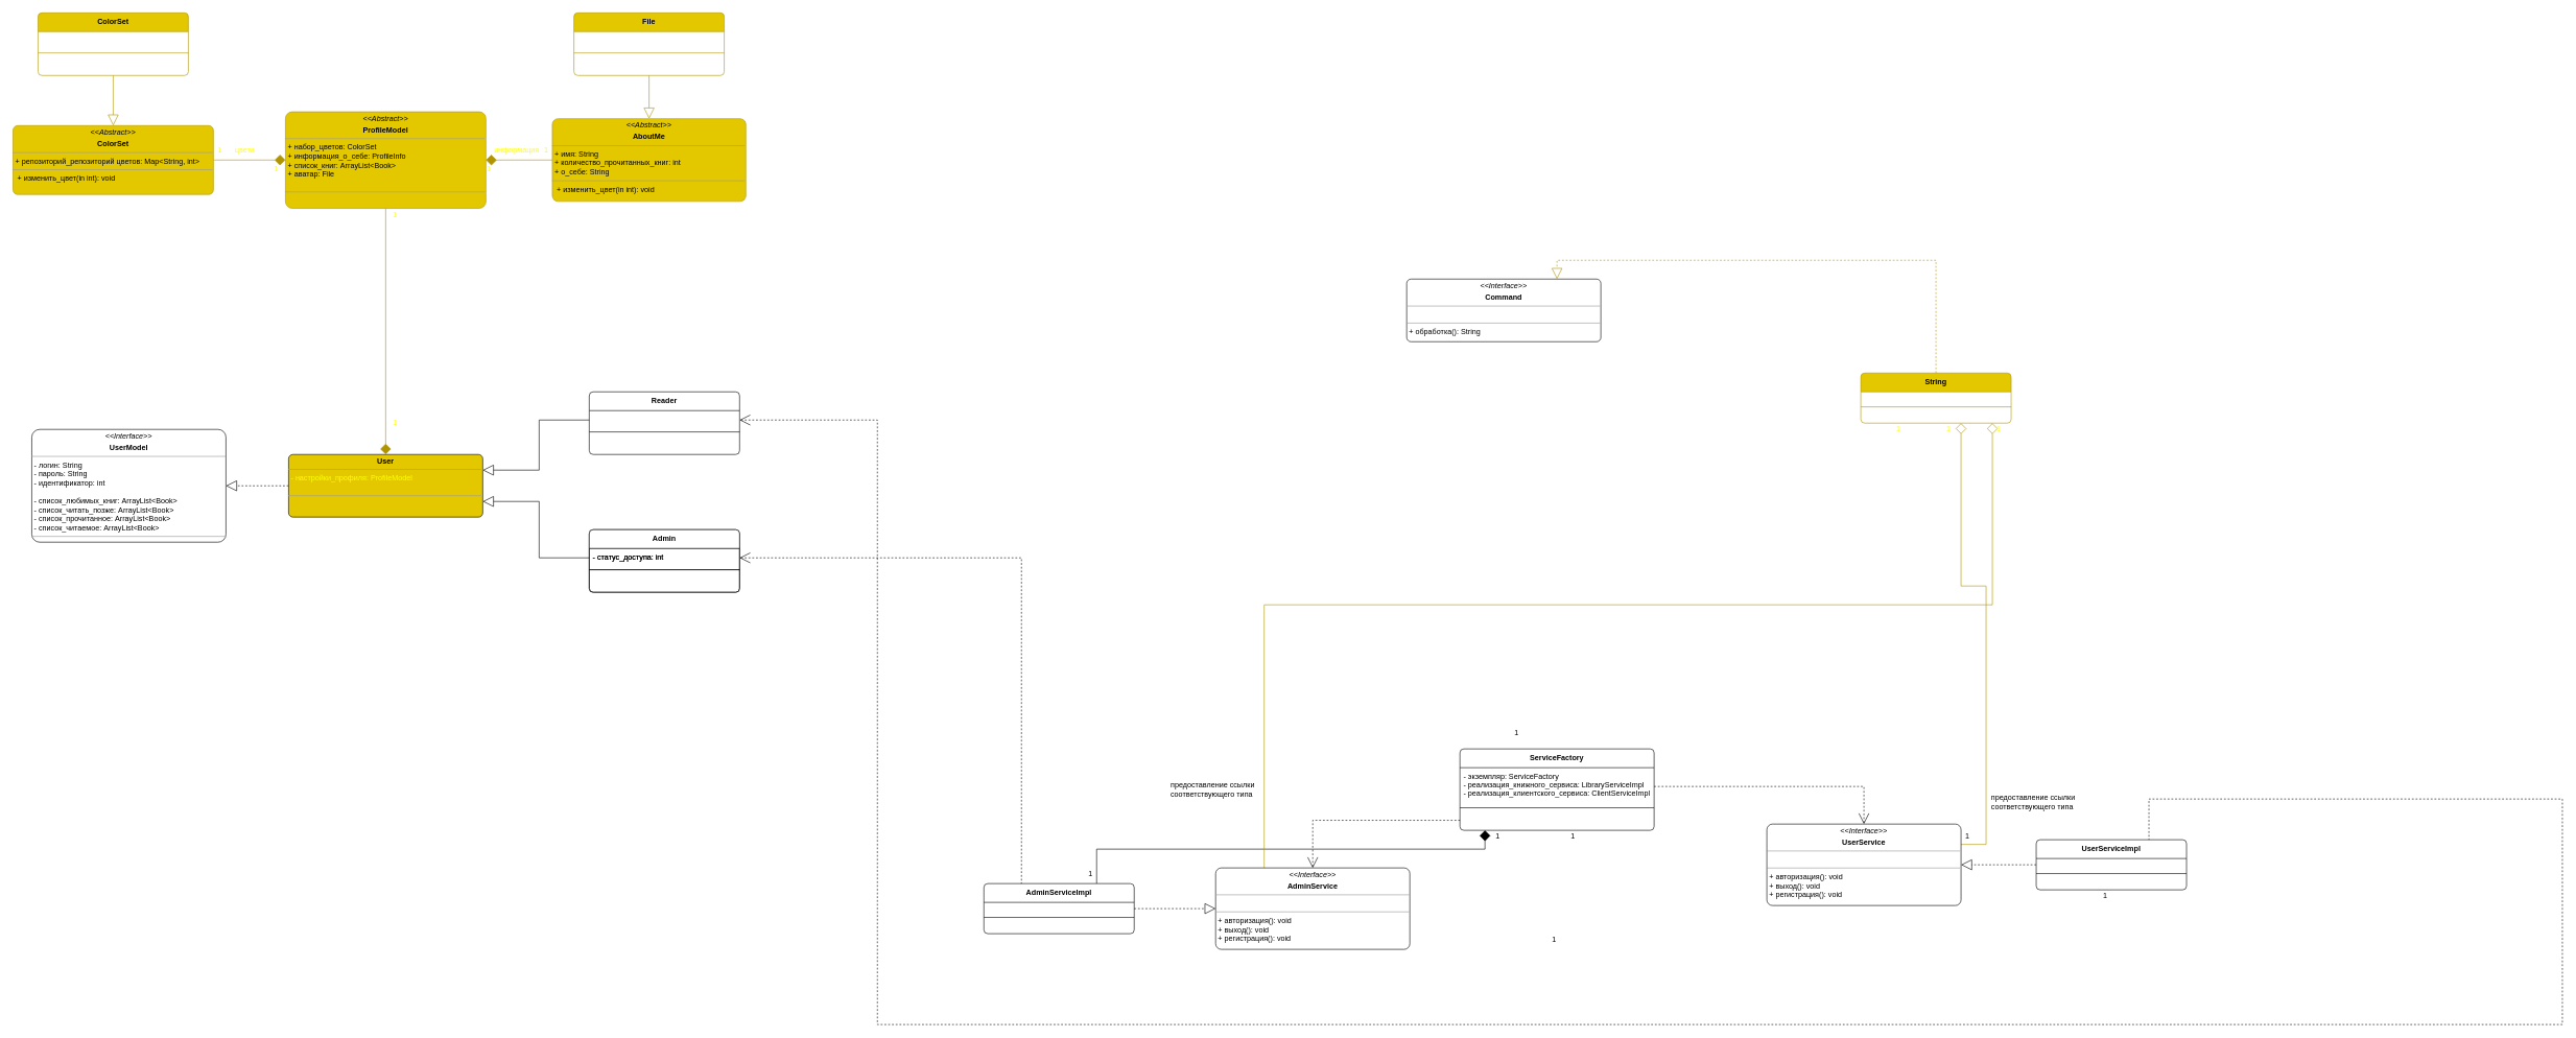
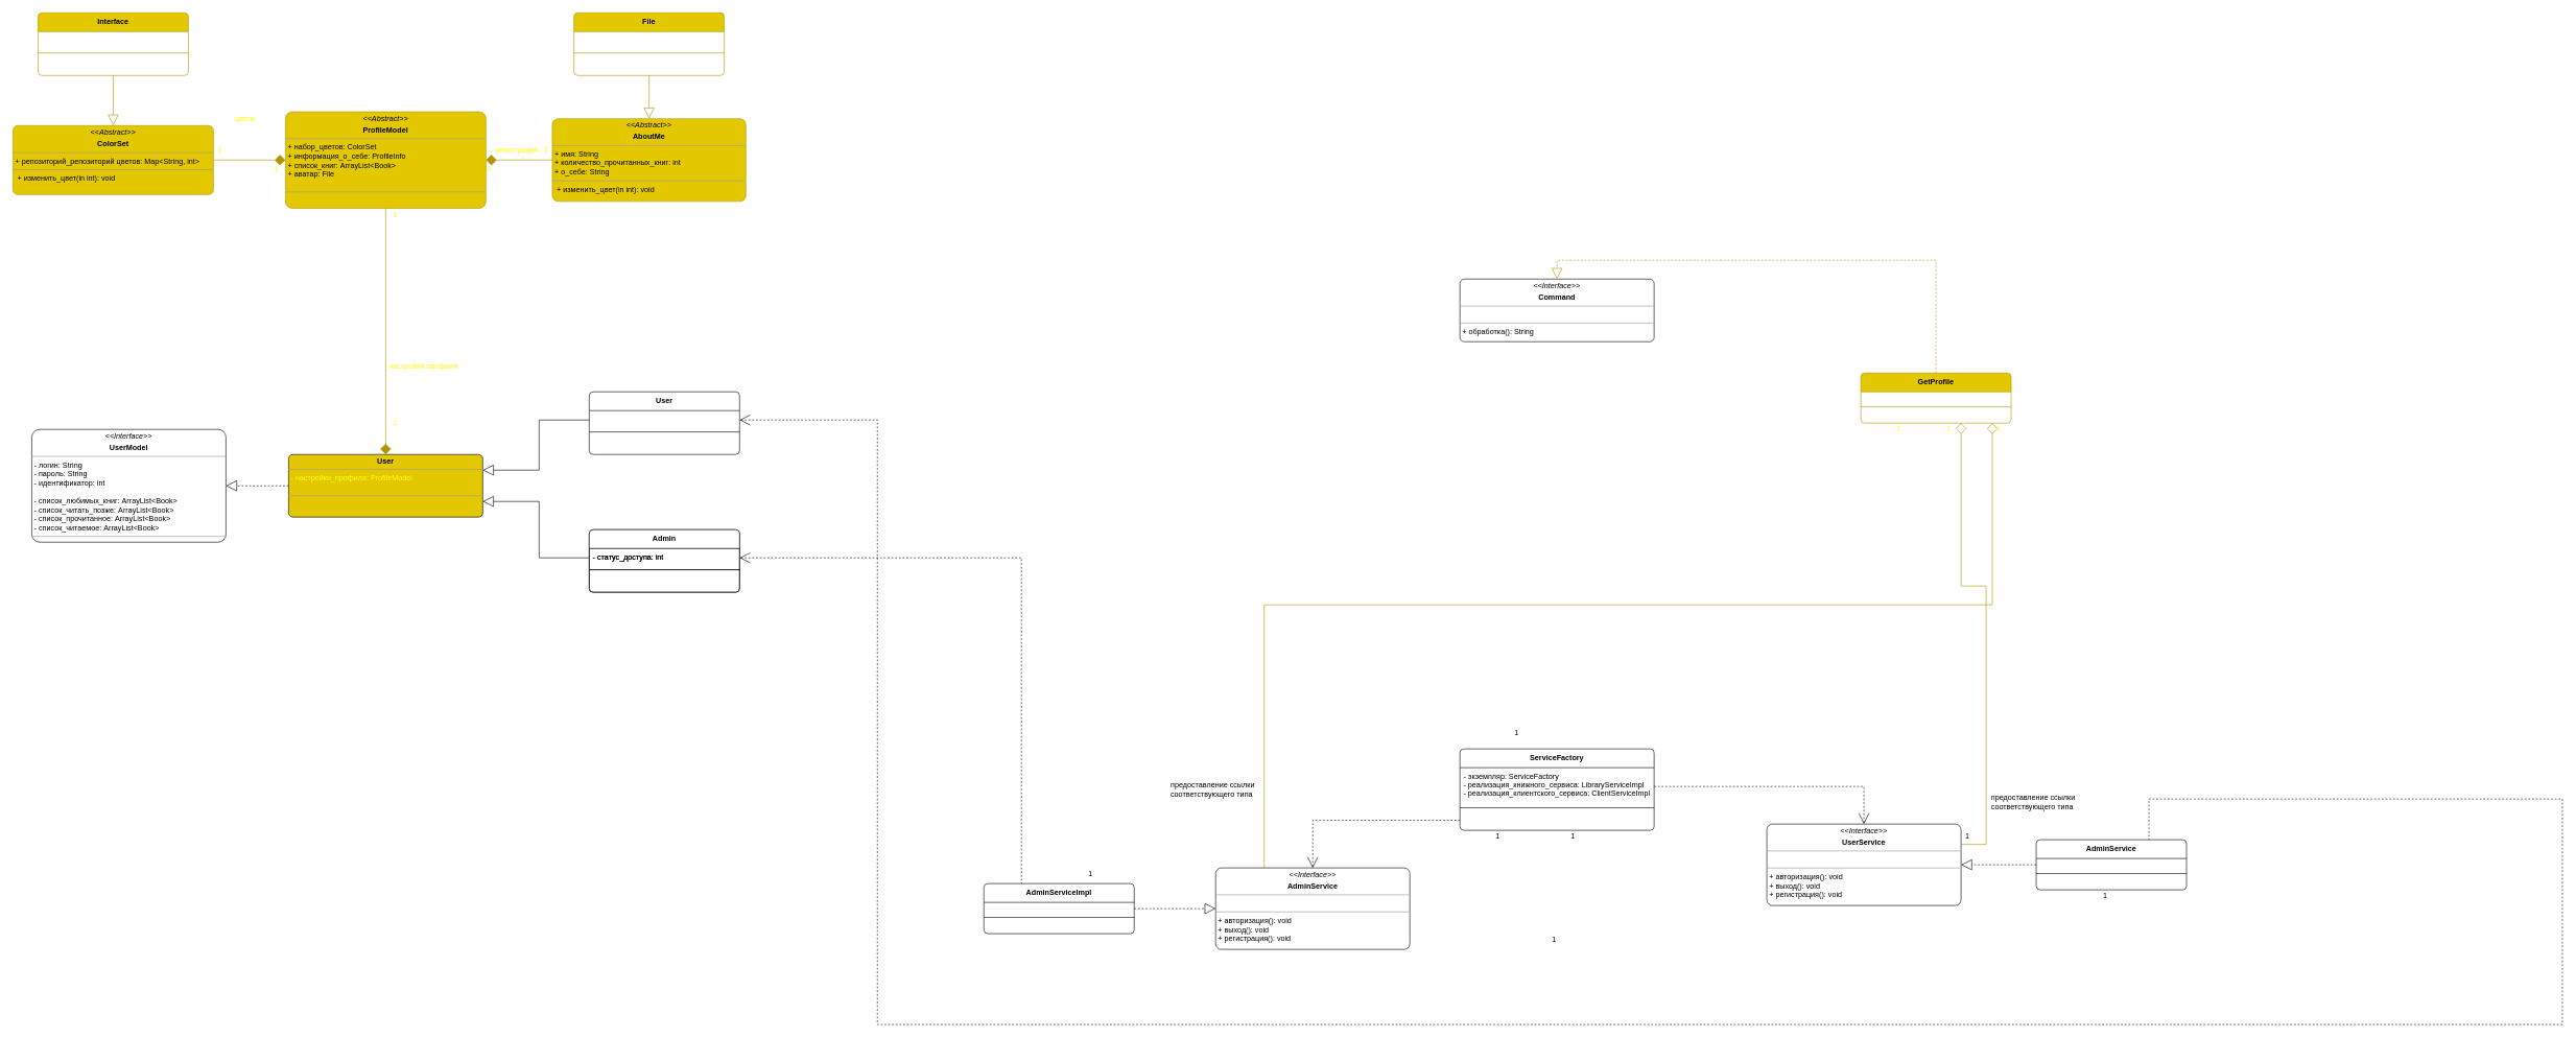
- <mxCell id="22" value="ColorSet" style="swimlane;fontStyle=1;align=center;verticalAlign=top;childLayout=stackLayout;horizontal=1;startSize=30;horizontalStack=0;resizeParent=1;resizeParentMax=0;resizeLast=0;collapsible=1;marginBottom=0;rounded=1;arcSize=7;fillColor=#e3c800;strokeColor=#B09500;fontColor=#000000;" vertex="1" parent="1"><mxGeometry x="60" y="20" width="240" height="100" as="geometry"><mxRectangle x="830" y="605" width="170" height="30" as="alternateBounds" /></mxGeometry></mxCell>
+ <mxCell id="22" value="Interface" style="swimlane;fontStyle=1;align=center;verticalAlign=top;childLayout=stackLayout;horizontal=1;startSize=30;horizontalStack=0;resizeParent=1;resizeParentMax=0;resizeLast=0;collapsible=1;marginBottom=0;rounded=1;arcSize=7;fillColor=#e3c800;strokeColor=#B09500;fontColor=#000000;" vertex="1" parent="1"><mxGeometry x="60" y="20" width="240" height="100" as="geometry"><mxRectangle x="830" y="605" width="170" height="30" as="alternateBounds" /></mxGeometry></mxCell>
- <mxCell id="26" value="цвета" style="text;html=1;align=center;verticalAlign=middle;resizable=0;points=[];autosize=1;strokeColor=none;fillColor=none;fontSize=12;fontColor=#FFFF00;" vertex="1" parent="1"><mxGeometry x="365" y="230" width="50" height="20" as="geometry" /></mxCell>
+ <mxCell id="26" value="цвета" style="text;html=1;align=center;verticalAlign=middle;resizable=0;points=[];autosize=1;strokeColor=none;fillColor=none;fontSize=12;fontColor=#FFFF00;" vertex="1" parent="1"><mxGeometry x="365" y="180" width="50" height="20" as="geometry" /></mxCell>
- <mxCell id="27" value="информация" style="text;html=1;align=center;verticalAlign=middle;resizable=0;points=[];autosize=1;strokeColor=none;fillColor=none;fontSize=12;fontColor=#FFFF00;" vertex="1" parent="1"><mxGeometry x="779" y="230" width="90" height="20" as="geometry" /></mxCell>
+ <mxCell id="27" value="регистрация" style="text;html=1;align=center;verticalAlign=middle;resizable=0;points=[];autosize=1;strokeColor=none;fillColor=none;fontSize=12;fontColor=#FFFF00;" vertex="1" parent="1"><mxGeometry x="779" y="230" width="90" height="20" as="geometry" /></mxCell>
- <mxCell id="80" value="&lt;p style=&quot;margin: 0px ; margin-top: 4px ; text-align: center&quot;&gt;&lt;i&gt;&amp;lt;&amp;lt;Interface&amp;gt;&amp;gt;&lt;/i&gt;&lt;/p&gt;&lt;p style=&quot;margin: 0px ; margin-top: 4px ; text-align: center&quot;&gt;&lt;b&gt;Command&lt;/b&gt;&lt;/p&gt;&lt;hr size=&quot;1&quot;&gt;&lt;p style=&quot;margin: 0px ; margin-left: 4px&quot;&gt;&amp;nbsp;&lt;br&gt;&lt;/p&gt;&lt;hr size=&quot;1&quot;&gt;&lt;p style=&quot;margin: 0px ; margin-left: 4px&quot;&gt;+ обработка(): String&lt;/p&gt;" style="verticalAlign=top;align=left;overflow=fill;fontSize=12;fontFamily=Helvetica;html=1;rounded=1;arcSize=7;" vertex="1" parent="1"><mxGeometry x="2245" y="445" width="310" height="100" as="geometry" /></mxCell>
+ <mxCell id="80" value="&lt;p style=&quot;margin: 0px ; margin-top: 4px ; text-align: center&quot;&gt;&lt;i&gt;&amp;lt;&amp;lt;Interface&amp;gt;&amp;gt;&lt;/i&gt;&lt;/p&gt;&lt;p style=&quot;margin: 0px ; margin-top: 4px ; text-align: center&quot;&gt;&lt;b&gt;Command&lt;/b&gt;&lt;/p&gt;&lt;hr size=&quot;1&quot;&gt;&lt;p style=&quot;margin: 0px ; margin-left: 4px&quot;&gt;&amp;nbsp;&lt;br&gt;&lt;/p&gt;&lt;hr size=&quot;1&quot;&gt;&lt;p style=&quot;margin: 0px ; margin-left: 4px&quot;&gt;+ обработка(): String&lt;/p&gt;" style="verticalAlign=top;align=left;overflow=fill;fontSize=12;fontFamily=Helvetica;html=1;rounded=1;arcSize=7;" vertex="1" parent="1"><mxGeometry x="2330" y="445" width="310" height="100" as="geometry" /></mxCell>
+ <mxCell id="34" value="настройки профиля" style="text;html=1;align=center;verticalAlign=middle;resizable=0;points=[];autosize=1;strokeColor=none;fillColor=none;fontSize=12;fontColor=#FFFF00;" vertex="1" parent="1"><mxGeometry x="610" y="575" width="130" height="20" as="geometry" /></mxCell>
- <mxCell id="73" value="String" style="swimlane;fontStyle=1;align=center;verticalAlign=top;childLayout=stackLayout;horizontal=1;startSize=30;horizontalStack=0;resizeParent=1;resizeParentMax=0;resizeLast=0;collapsible=1;marginBottom=0;rounded=1;arcSize=7;fillColor=#e3c800;strokeColor=#B09500;fontColor=#000000;" vertex="1" parent="1"><mxGeometry x="2970" y="595" width="240" height="80" as="geometry" /></mxCell>
+ <mxCell id="73" value="GetProfile" style="swimlane;fontStyle=1;align=center;verticalAlign=top;childLayout=stackLayout;horizontal=1;startSize=30;horizontalStack=0;resizeParent=1;resizeParentMax=0;resizeLast=0;collapsible=1;marginBottom=0;rounded=1;arcSize=7;fillColor=#e3c800;strokeColor=#B09500;fontColor=#000000;" vertex="1" parent="1"><mxGeometry x="2970" y="595" width="240" height="80" as="geometry" /></mxCell>
- <mxCell id="4" value="Reader" style="swimlane;fontStyle=1;align=center;verticalAlign=top;childLayout=stackLayout;horizontal=1;startSize=30;horizontalStack=0;resizeParent=1;resizeParentMax=0;resizeLast=0;collapsible=1;marginBottom=0;rounded=1;arcSize=7;" vertex="1" parent="1"><mxGeometry x="940" y="625" width="240" height="100" as="geometry" /></mxCell>
+ <mxCell id="4" value="User" style="swimlane;fontStyle=1;align=center;verticalAlign=top;childLayout=stackLayout;horizontal=1;startSize=30;horizontalStack=0;resizeParent=1;resizeParentMax=0;resizeLast=0;collapsible=1;marginBottom=0;rounded=1;arcSize=7;" vertex="1" parent="1"><mxGeometry x="940" y="625" width="240" height="100" as="geometry" /></mxCell>
- <mxCell id="46" value="UserServiceImpl" style="swimlane;fontStyle=1;align=center;verticalAlign=top;childLayout=stackLayout;horizontal=1;startSize=30;horizontalStack=0;resizeParent=1;resizeParentMax=0;resizeLast=0;collapsible=1;marginBottom=0;rounded=1;arcSize=7;" vertex="1" parent="1"><mxGeometry x="3250" y="1340" width="240" height="80" as="geometry" /></mxCell>
+ <mxCell id="46" value="AdminService" style="swimlane;fontStyle=1;align=center;verticalAlign=top;childLayout=stackLayout;horizontal=1;startSize=30;horizontalStack=0;resizeParent=1;resizeParentMax=0;resizeLast=0;collapsible=1;marginBottom=0;rounded=1;arcSize=7;" vertex="1" parent="1"><mxGeometry x="3250" y="1340" width="240" height="80" as="geometry" /></mxCell>
- <mxCell id="52" style="edgeStyle=orthogonalEdgeStyle;rounded=0;jumpSize=15;orthogonalLoop=1;jettySize=auto;html=1;exitX=0.75;exitY=0;exitDx=0;exitDy=0;startArrow=none;startFill=0;endArrow=diamond;endFill=1;startSize=15;endSize=15;" edge="1" parent="1" source="56" target="40"><mxGeometry relative="1" as="geometry"><Array as="points"><mxPoint x="1750" y="1355" /><mxPoint x="2370" y="1355" /></Array></mxGeometry></mxCell>
